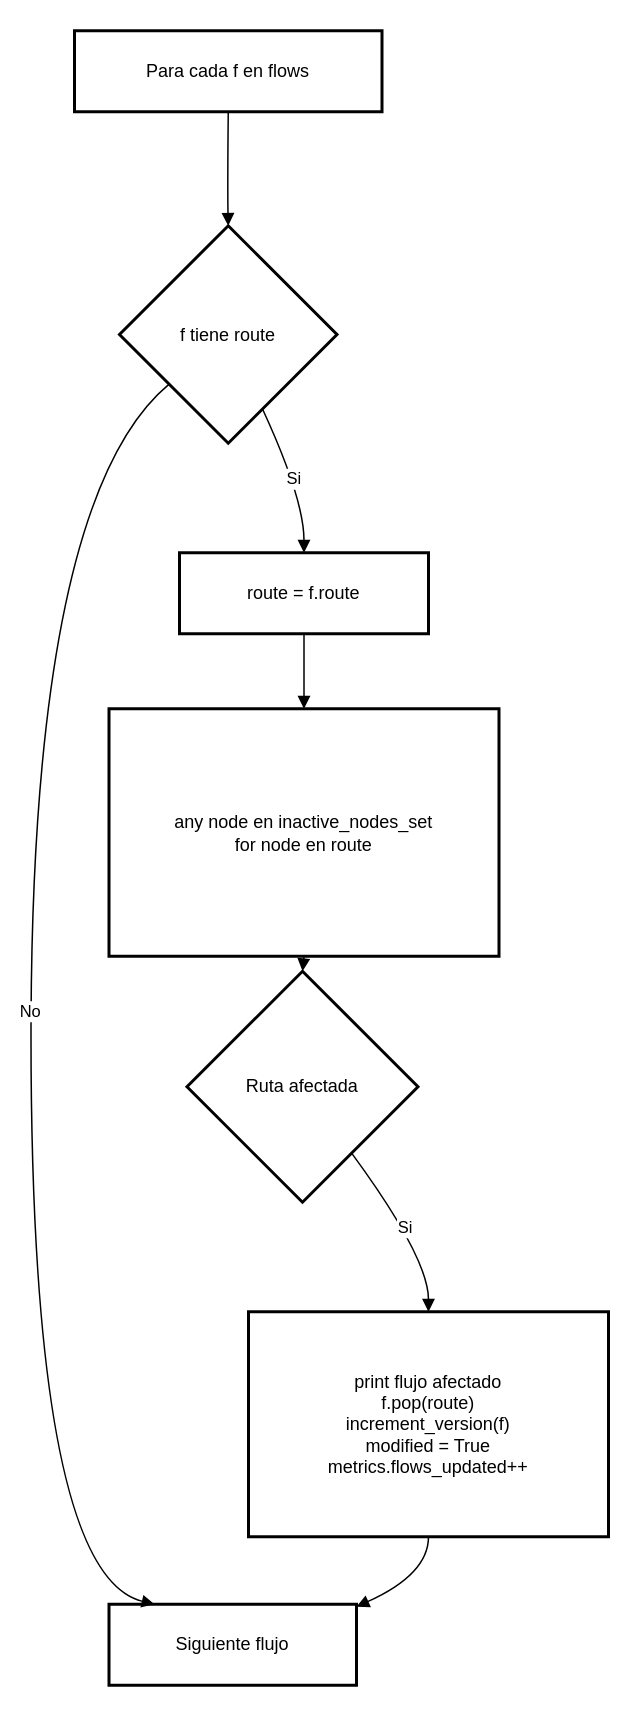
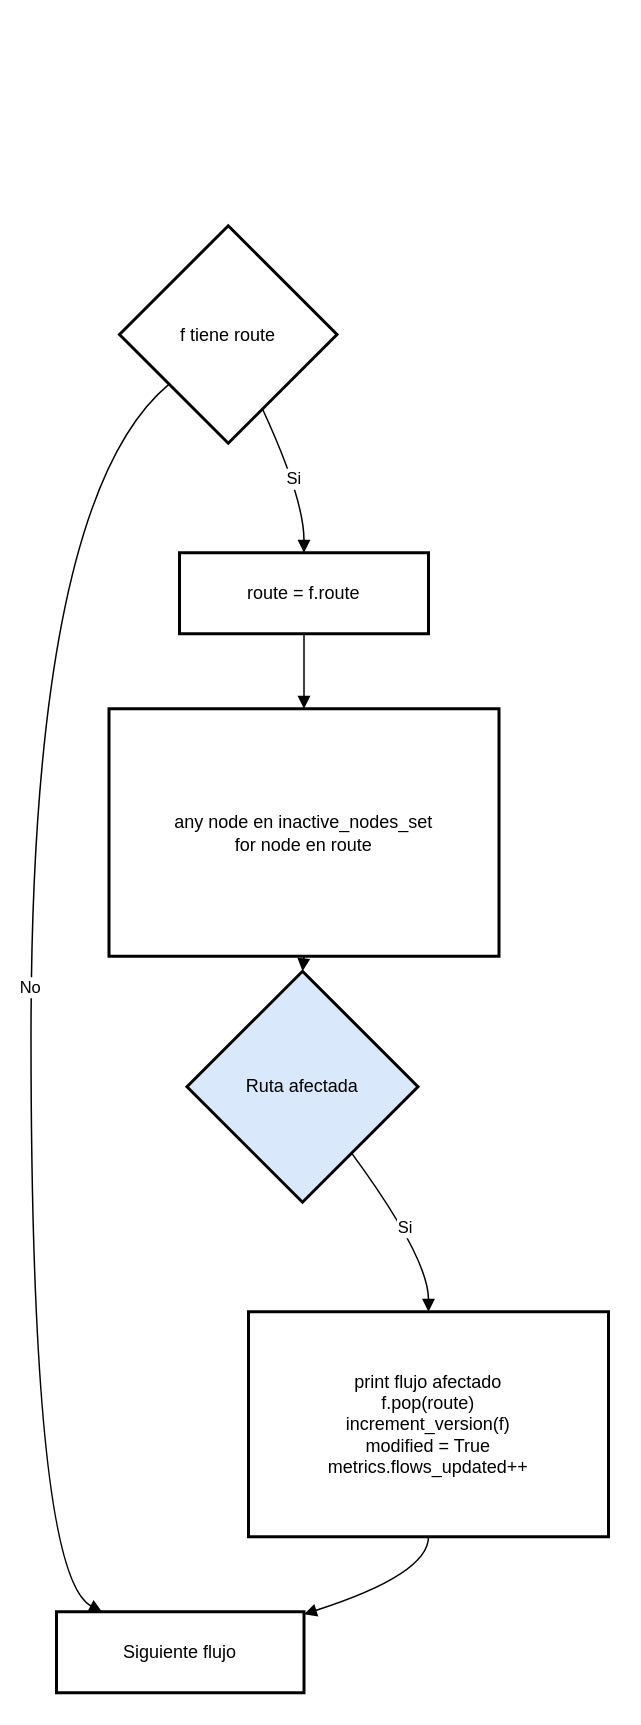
- <mxCell id="2" value="Para cada f en flows" style="whiteSpace=wrap;strokeWidth=2;" vertex="1" parent="1"><mxGeometry x="49" y="20" width="205" height="54" as="geometry" /></mxCell>
- <mxCell id="9" value="" style="curved=1;startArrow=none;endArrow=block;exitX=0.5;exitY=1;entryX=0.5;entryY=0;rounded=0;exitDx=0;exitDy=0;" edge="1" parent="1" source="2" target="3"><mxGeometry relative="1" as="geometry"><Array as="points"><mxPoint x="151" y="125" /></Array></mxGeometry></mxCell>
- <mxCell id="7" value="Ruta afectada" style="rhombus;strokeWidth=2;whiteSpace=wrap;" vertex="1" parent="1"><mxGeometry x="124" y="647" width="154" height="154" as="geometry" /></mxCell>
+ <mxCell id="7" value="Ruta afectada" style="rhombus;strokeWidth=2;whiteSpace=wrap;fillColor=#dae8fc;" vertex="1" parent="1"><mxGeometry x="124" y="647" width="154" height="154" as="geometry" /></mxCell>
- <mxCell id="4" value="Siguiente flujo" style="whiteSpace=wrap;strokeWidth=2;" vertex="1" parent="1"><mxGeometry x="72" y="1069" width="165" height="54" as="geometry" /></mxCell>
+ <mxCell id="4" value="Siguiente flujo" style="whiteSpace=wrap;strokeWidth=2;" vertex="1" parent="1"><mxGeometry x="37" y="1074" width="165" height="54" as="geometry" /></mxCell>
